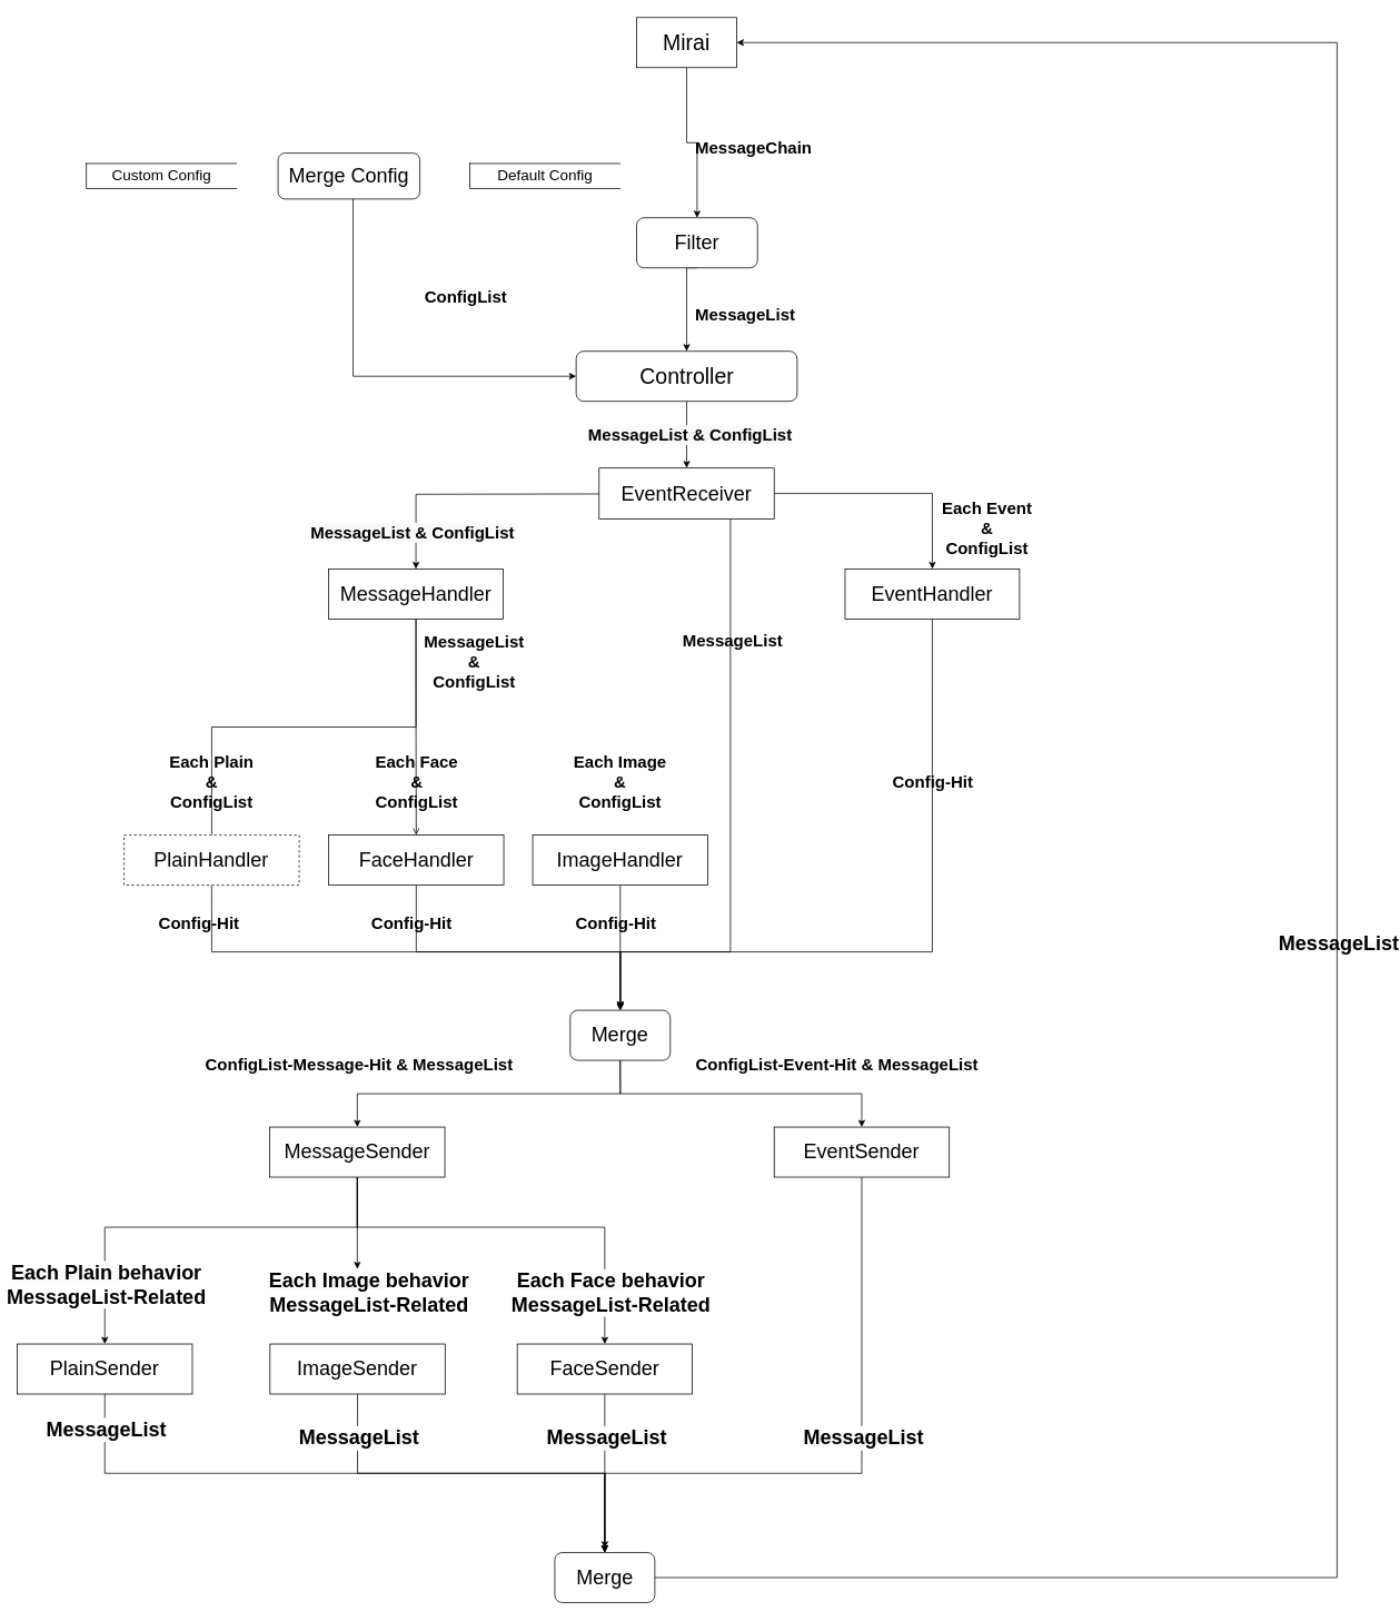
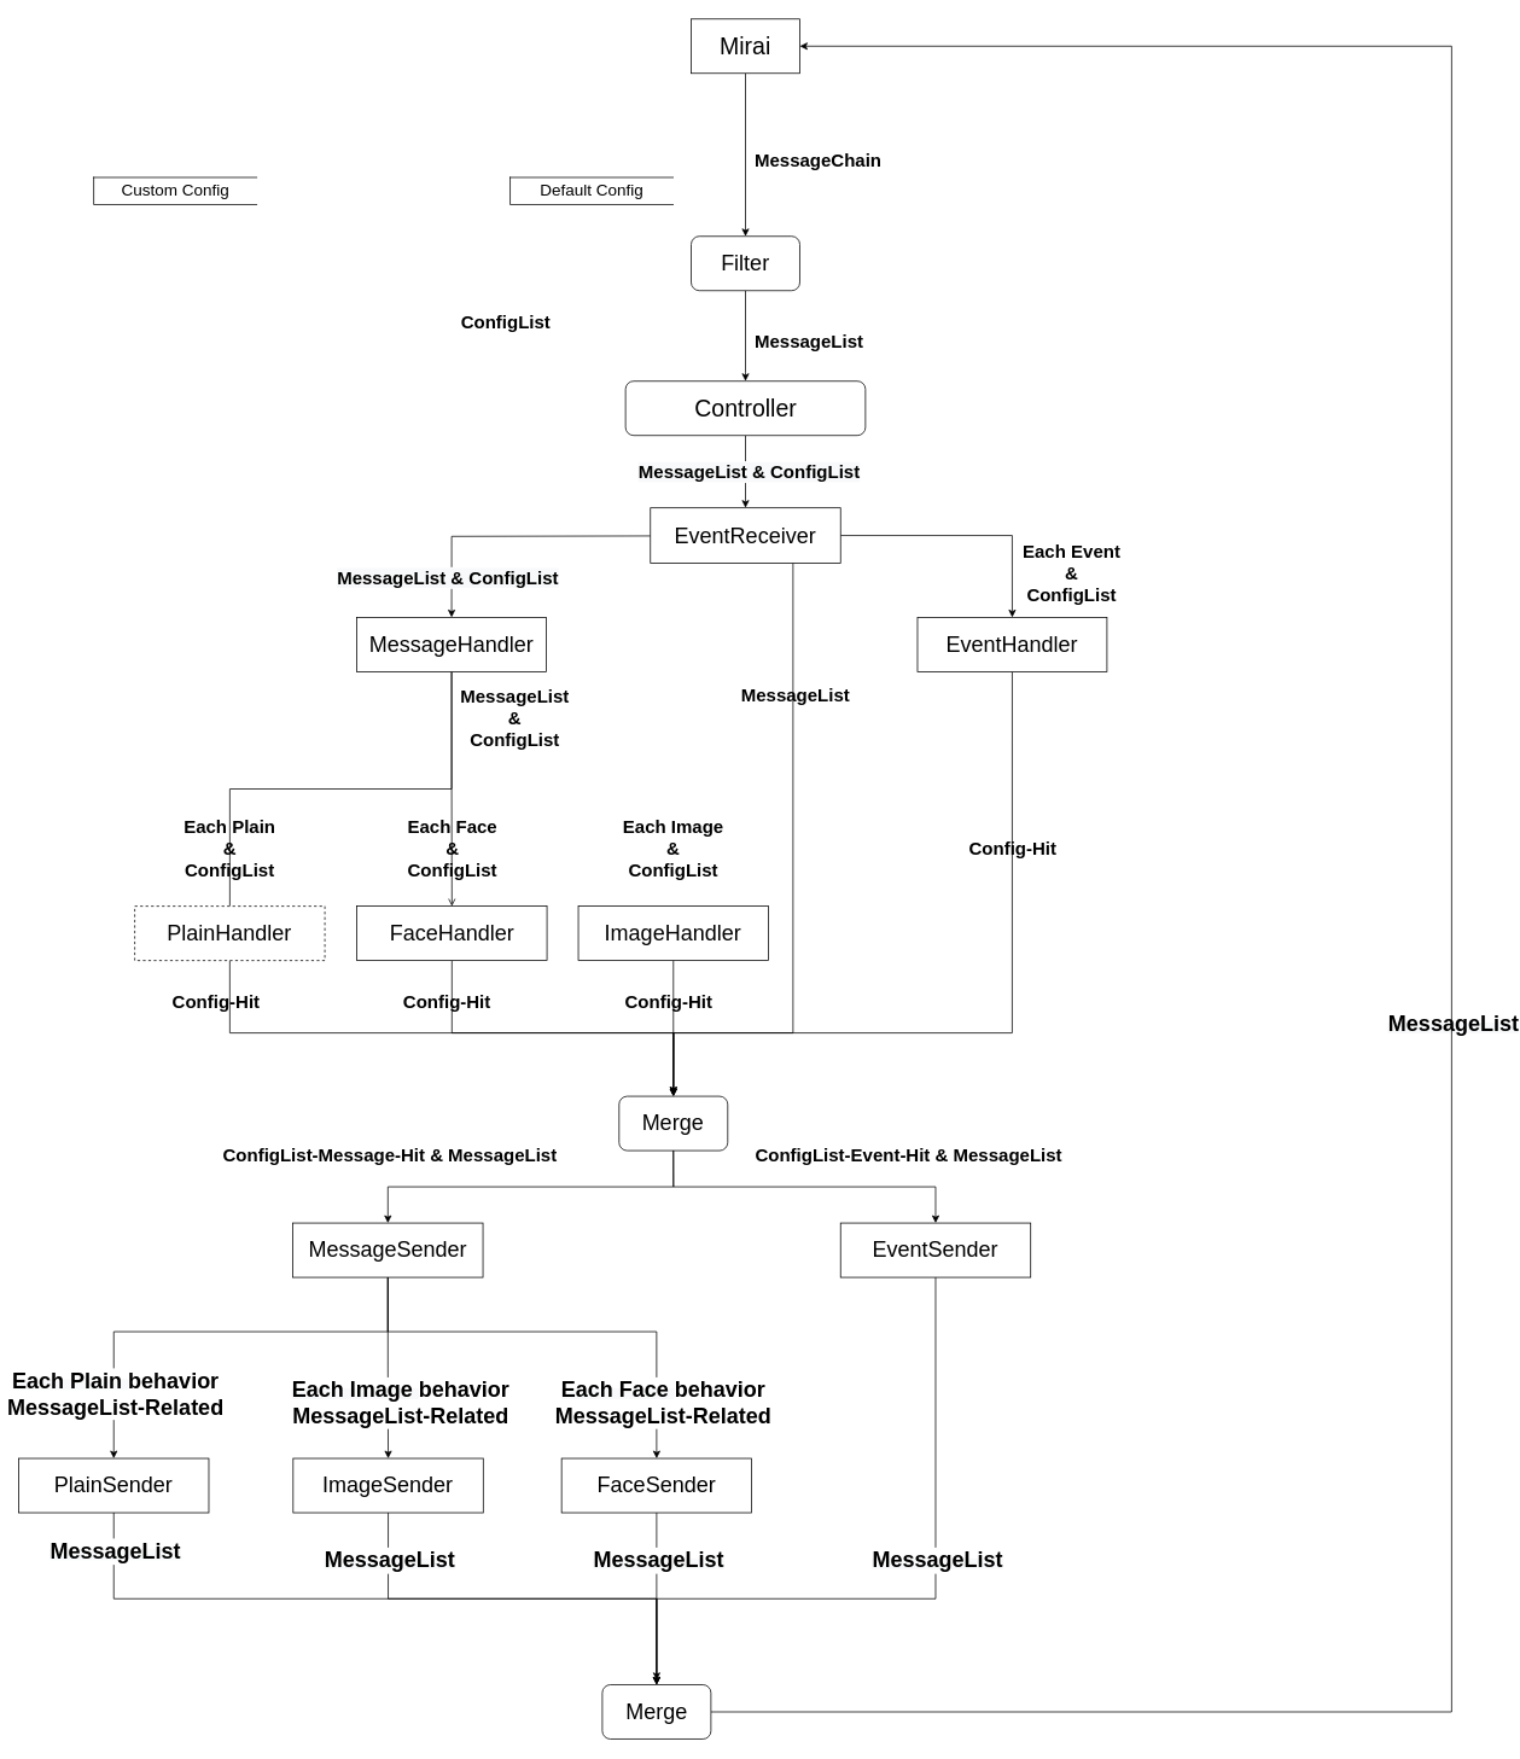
- <mxCell id="18" value="&lt;font style=&quot;font-size: 24px&quot;&gt;Merge Config&lt;/font&gt;" style="rounded=1;whiteSpace=wrap;html=1;" parent="1" vertex="1"><mxGeometry x="333" y="182.5" width="170" height="55" as="geometry" /></mxCell>
- <mxCell id="21" value="&lt;font style=&quot;font-size: 24px&quot;&gt;Filter&lt;/font&gt;" style="rounded=1;whiteSpace=wrap;html=1;" parent="1" vertex="1"><mxGeometry x="763" y="260" width="145" height="60" as="geometry" /></mxCell>
+ <mxCell id="21" value="&lt;font style=&quot;font-size: 24px&quot;&gt;Filter&lt;/font&gt;" style="rounded=1;whiteSpace=wrap;html=1;" parent="1" vertex="1"><mxGeometry x="763" y="260" width="120" height="60" as="geometry" /></mxCell>
- <mxCell id="17" style="edgeStyle=orthogonalEdgeStyle;rounded=0;orthogonalLoop=1;jettySize=auto;html=1;entryX=0;entryY=0.5;entryDx=0;entryDy=0;" parent="1" source="18" target="6" edge="1"><mxGeometry relative="1" as="geometry"><Array as="points"><mxPoint x="423" y="450" /></Array></mxGeometry></mxCell>
- <mxCell id="32" style="edgeStyle=orthogonalEdgeStyle;rounded=0;orthogonalLoop=1;jettySize=auto;html=1;exitX=0.5;exitY=1;exitDx=0;exitDy=0;strokeColor=#000000;" parent="1" source="34" target="54" edge="1"><mxGeometry relative="1" as="geometry" /></mxCell>
+ <mxCell id="32" style="edgeStyle=orthogonalEdgeStyle;rounded=0;orthogonalLoop=1;jettySize=auto;html=1;exitX=0.5;exitY=1;exitDx=0;exitDy=0;entryX=0.5;entryY=0;entryDx=0;entryDy=0;strokeColor=#000000;" parent="1" source="34" target="48" edge="1"><mxGeometry relative="1" as="geometry" /></mxCell>
